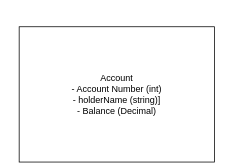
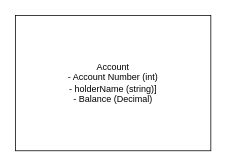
- <mxCell id="2" value="Account&lt;br&gt;- Account Number (int)&lt;br&gt;- holderName (string)]&lt;br&gt;- Balance (Decimal)" style="rounded=0;whiteSpace=wrap;html=1;" vertex="1" parent="1"><mxGeometry x="25" y="35" width="260" height="180" as="geometry" /></mxCell>
+ <mxCell id="2" value="Account&lt;br&gt;- Account Number (int)&lt;br&gt;- holderName (string)]&lt;br&gt;- Balance (Decimal)" style="rounded=0;whiteSpace=wrap;html=1;" vertex="1" parent="1"><mxGeometry x="20" y="20" width="260" height="180" as="geometry" /></mxCell>
